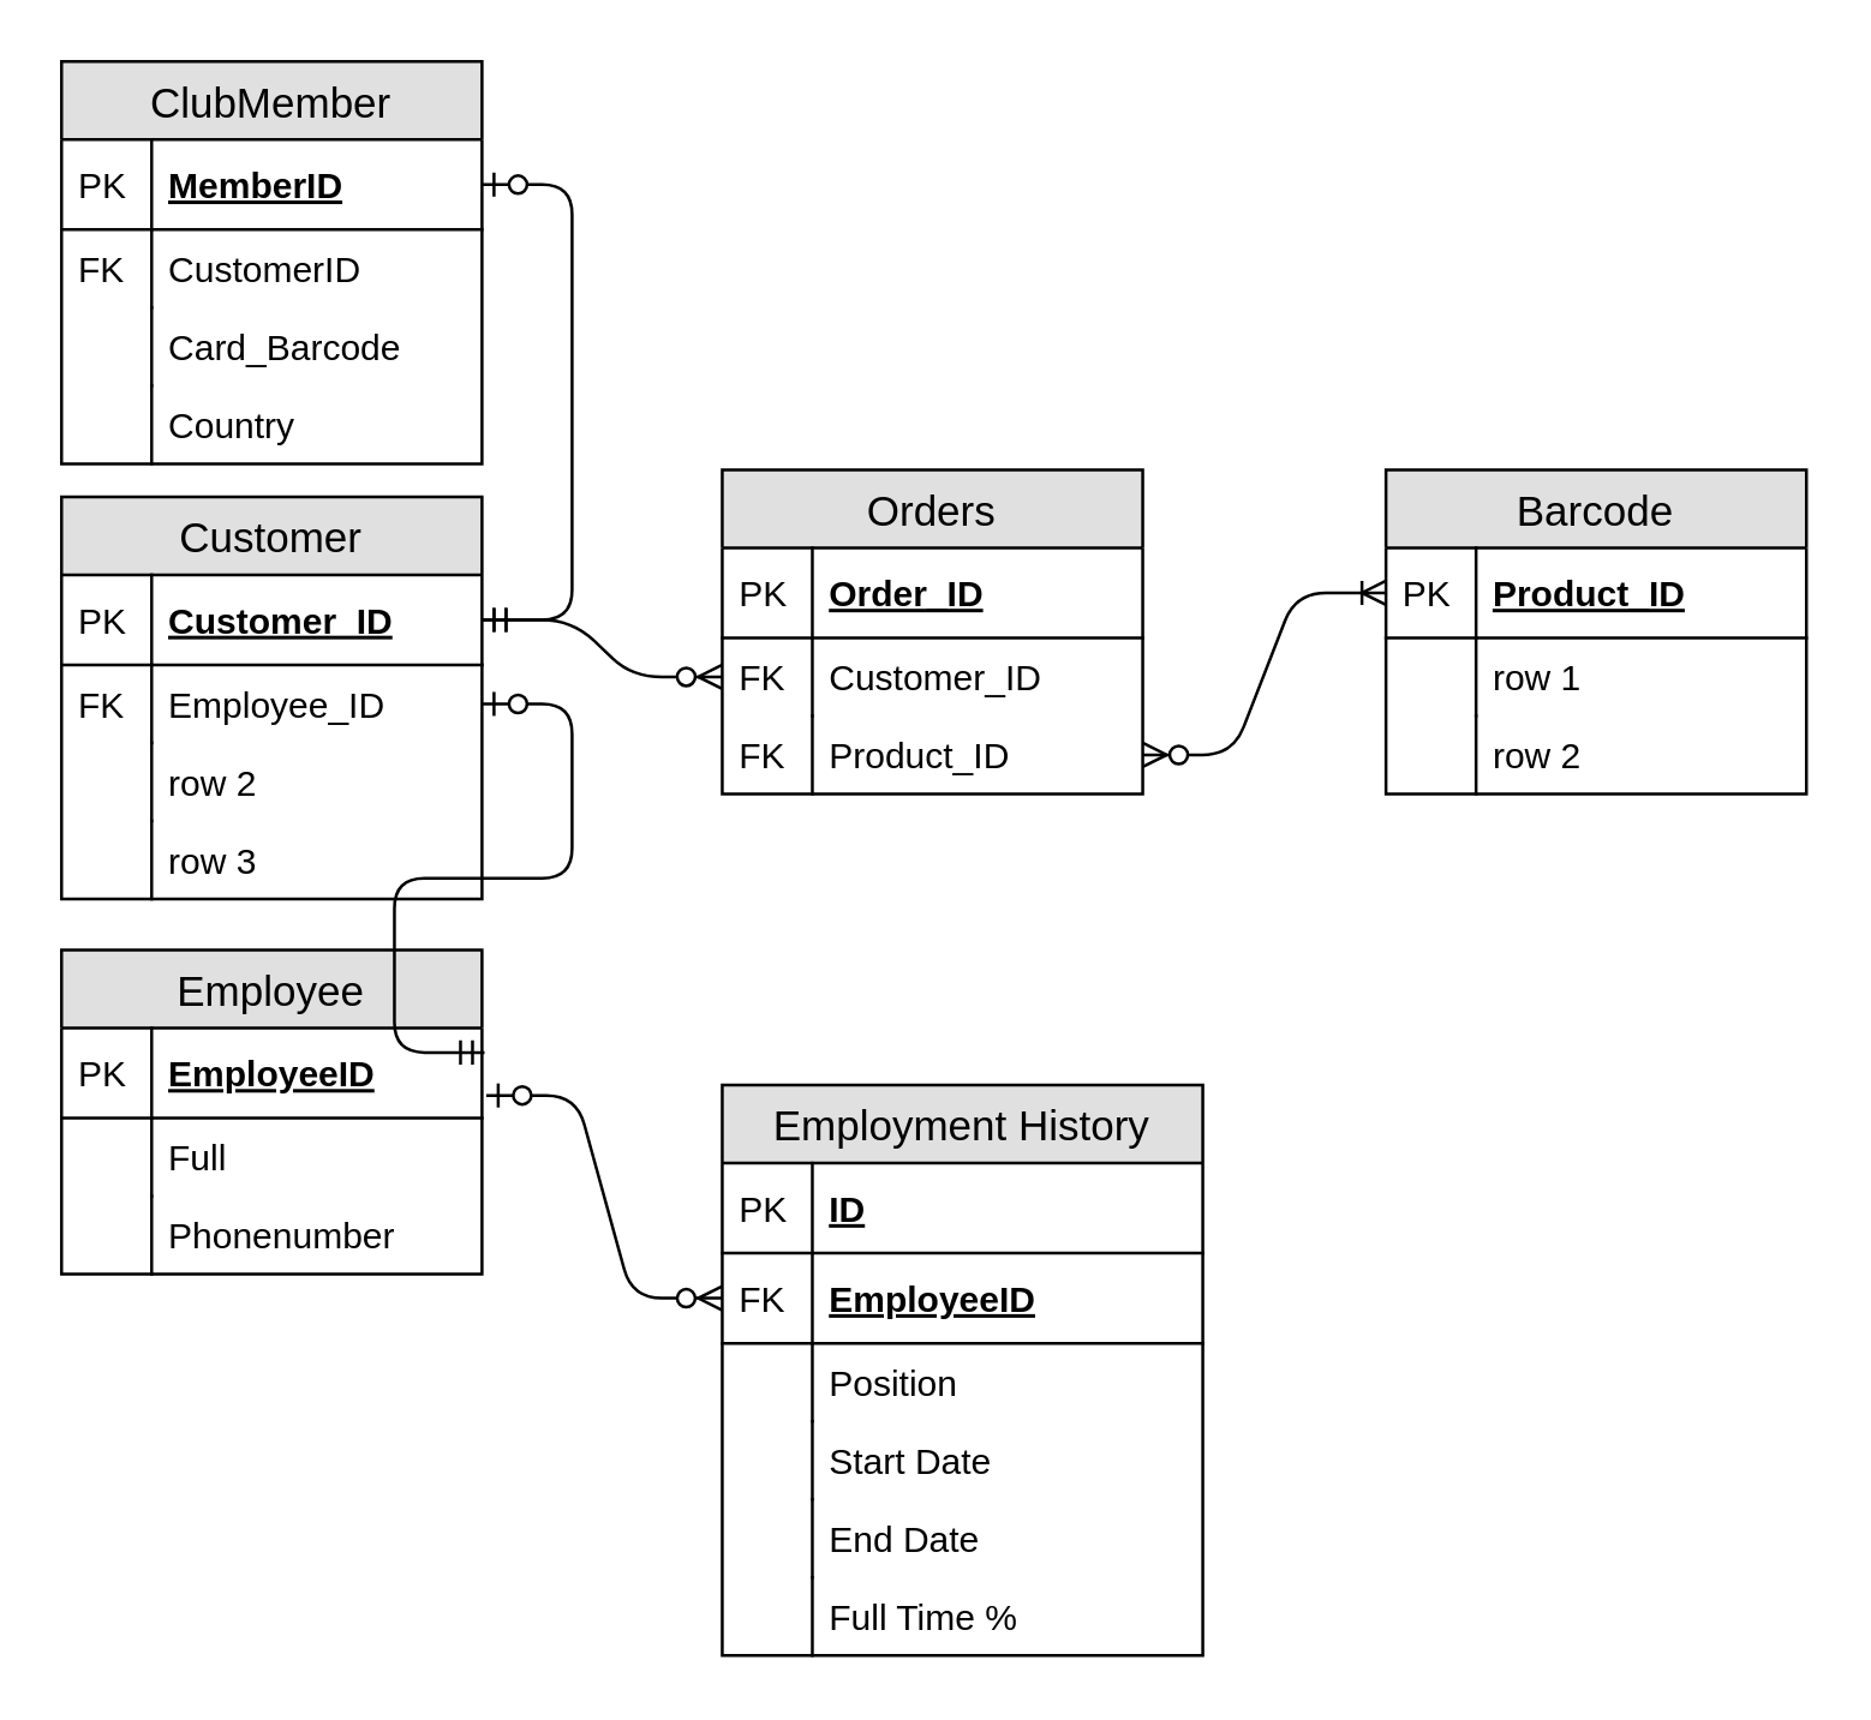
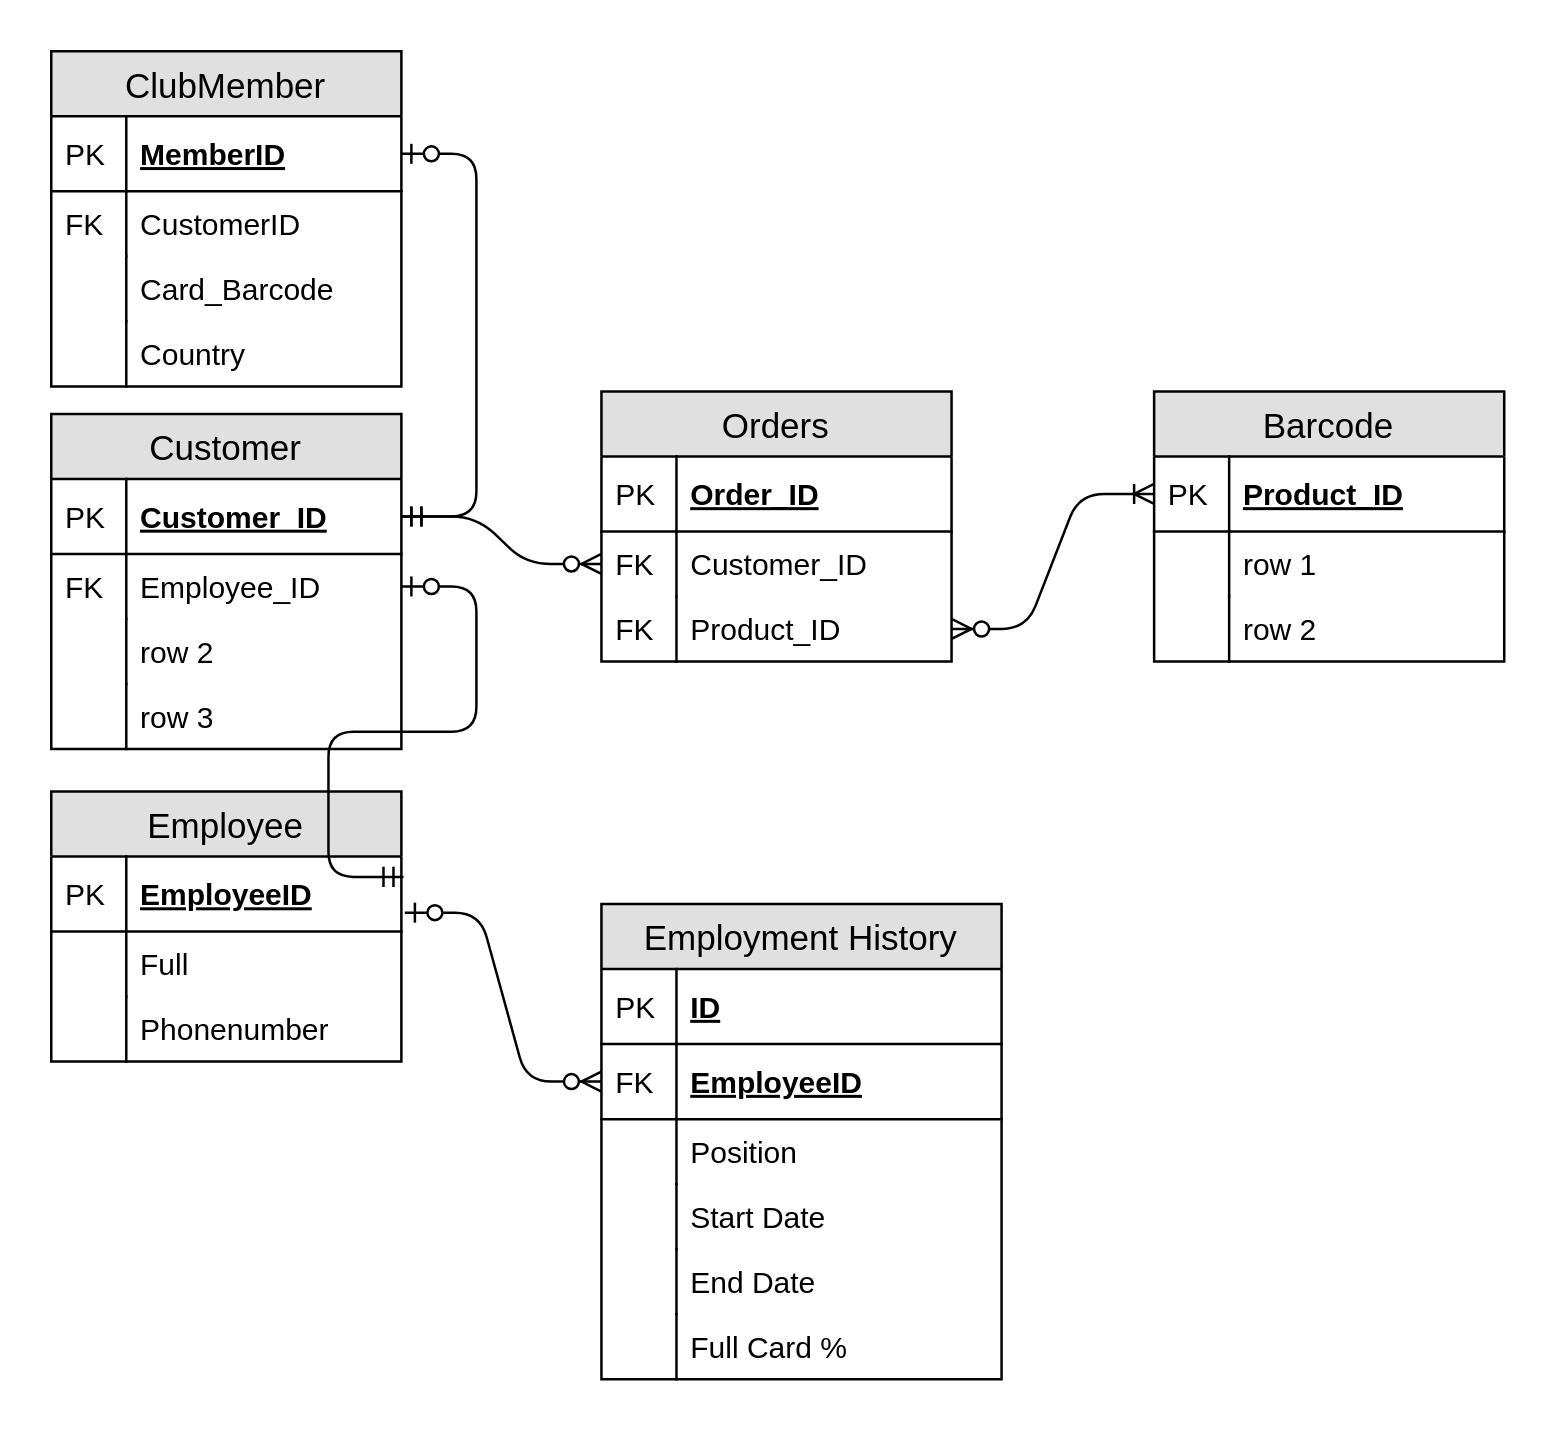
- <mxCell id="15" value="Full Time %" style="shape=partialRectangle;top=0;left=0;right=0;bottom=0;align=left;verticalAlign=top;fillColor=none;spacingLeft=34;spacingRight=4;overflow=hidden;rotatable=0;points=[[0,0.5],[1,0.5]];portConstraint=eastwest;dropTarget=0;fontSize=12;" vertex="1" parent="4"><mxGeometry y="164" width="160" height="26" as="geometry" /></mxCell>
+ <mxCell id="15" value="Full Card %" style="shape=partialRectangle;top=0;left=0;right=0;bottom=0;align=left;verticalAlign=top;fillColor=none;spacingLeft=34;spacingRight=4;overflow=hidden;rotatable=0;points=[[0,0.5],[1,0.5]];portConstraint=eastwest;dropTarget=0;fontSize=12;" vertex="1" parent="4"><mxGeometry y="164" width="160" height="26" as="geometry" /></mxCell>
